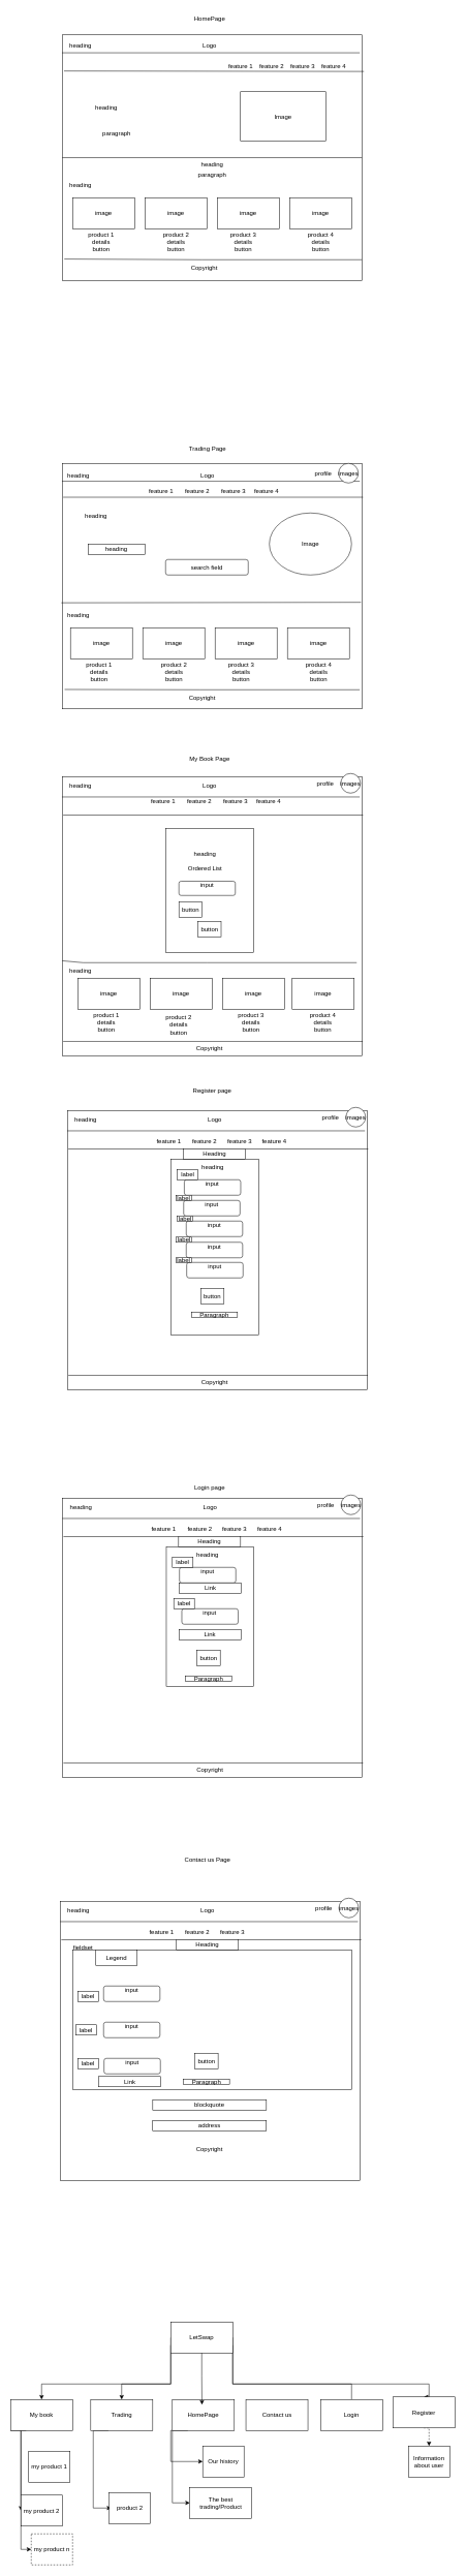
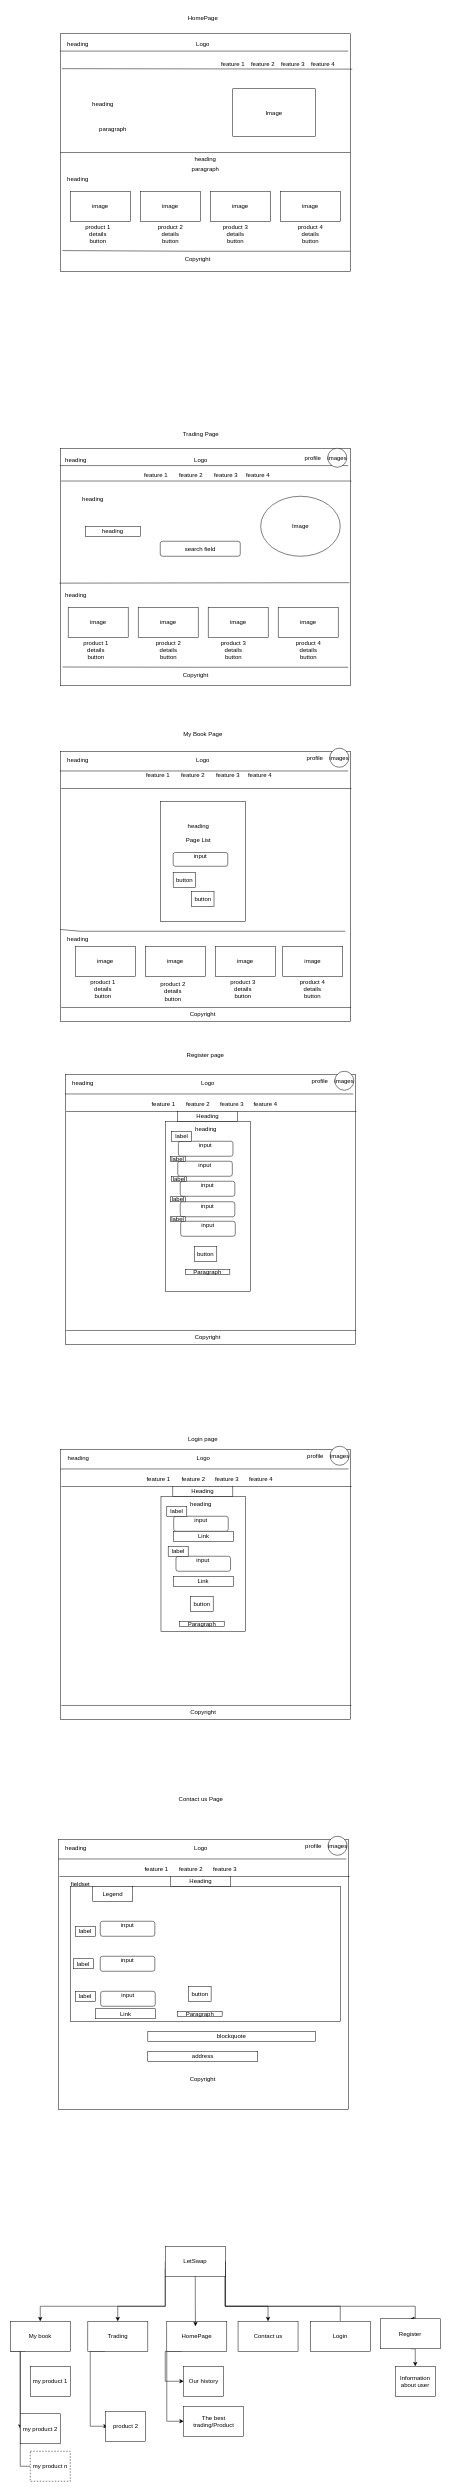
- <mxCell id="67" value="heading&lt;div&gt;&lt;br&gt;&lt;div&gt;Ordered List&lt;/div&gt;&lt;div&gt;&lt;br&gt;&lt;/div&gt;&lt;/div&gt;" style="text;html=1;align=center;verticalAlign=middle;resizable=0;points=[];autosize=1;strokeColor=none;fillColor=none;" vertex="1" parent="1"><mxGeometry x="350.87" y="1637" width="90" height="70" as="geometry" /></mxCell>
+ <mxCell id="67" value="heading&lt;div&gt;&lt;br&gt;&lt;div&gt;Page List&lt;/div&gt;&lt;div&gt;&lt;br&gt;&lt;/div&gt;&lt;/div&gt;" style="text;html=1;align=center;verticalAlign=middle;resizable=0;points=[];autosize=1;strokeColor=none;fillColor=none;" vertex="1" parent="1"><mxGeometry x="350.87" y="1637" width="90" height="70" as="geometry" /></mxCell>
- <mxCell id="165" value="blockquote" style="rounded=0;whiteSpace=wrap;html=1;" vertex="1" parent="1"><mxGeometry x="295.15" y="4062" width="220" height="20" as="geometry" /></mxCell>
+ <mxCell id="165" value="blockquote" style="rounded=0;whiteSpace=wrap;html=1;" vertex="1" parent="1"><mxGeometry x="295.15" y="4062" width="335" height="20" as="geometry" /></mxCell>
+ <mxCell id="169" style="edgeStyle=orthogonalEdgeStyle;rounded=0;orthogonalLoop=1;jettySize=auto;html=1;exitX=1;exitY=0.5;exitDx=0;exitDy=0;entryX=0.5;entryY=0;entryDx=0;entryDy=0;" edge="1" parent="1" source="172" target="181"><mxGeometry relative="1" as="geometry"><Array as="points"><mxPoint x="450" y="4612" /><mxPoint x="536" y="4612" /></Array></mxGeometry></mxCell>
- <mxCell id="183" style="edgeStyle=orthogonalEdgeStyle;rounded=0;orthogonalLoop=1;jettySize=auto;html=1;exitX=0.5;exitY=1;exitDx=0;exitDy=0;entryX=0.5;entryY=0;entryDx=0;entryDy=0;dashed=1;" edge="1" parent="1" source="184" target="192"><mxGeometry relative="1" as="geometry" /></mxCell>
+ <mxCell id="183" style="edgeStyle=orthogonalEdgeStyle;rounded=0;orthogonalLoop=1;jettySize=auto;html=1;exitX=0.5;exitY=1;exitDx=0;exitDy=0;entryX=0.5;entryY=0;entryDx=0;entryDy=0;" edge="1" parent="1" source="184" target="192"><mxGeometry relative="1" as="geometry" /></mxCell>
- <mxCell id="189" value="Our history" style="rounded=0;whiteSpace=wrap;html=1;" vertex="1" parent="1"><mxGeometry x="391.88" y="4732" width="80" height="60" as="geometry" /></mxCell>
+ <mxCell id="189" value="Our history" style="rounded=0;whiteSpace=wrap;html=1;" vertex="1" parent="1"><mxGeometry x="366.88" y="4732" width="80" height="60" as="geometry" /></mxCell>
- <mxCell id="185" value="my product 1" style="rounded=0;whiteSpace=wrap;html=1;" vertex="1" parent="1"><mxGeometry x="55" y="4742" width="80" height="60" as="geometry" /></mxCell>
+ <mxCell id="185" value="my product 1" style="rounded=0;whiteSpace=wrap;html=1;" vertex="1" parent="1"><mxGeometry x="60" y="4732" width="80" height="60" as="geometry" /></mxCell>
- <mxCell id="174" style="edgeStyle=orthogonalEdgeStyle;rounded=0;orthogonalLoop=1;jettySize=auto;html=1;exitX=0.25;exitY=1;exitDx=0;exitDy=0;entryX=0;entryY=0.5;entryDx=0;entryDy=0;" edge="1" parent="1" source="175" target="187"><mxGeometry relative="1" as="geometry"><Array as="points"><mxPoint x="40" y="4702" /><mxPoint x="40" y="4932" /></Array></mxGeometry></mxCell>
+ <mxCell id="174" style="edgeStyle=orthogonalEdgeStyle;rounded=0;orthogonalLoop=1;jettySize=auto;html=1;exitX=0.25;exitY=1;exitDx=0;exitDy=0;entryX=0;entryY=0.5;entryDx=0;entryDy=0;endArrow=none;" edge="1" parent="1" source="175" target="187"><mxGeometry relative="1" as="geometry"><Array as="points"><mxPoint x="40" y="4702" /><mxPoint x="40" y="4932" /></Array></mxGeometry></mxCell>
